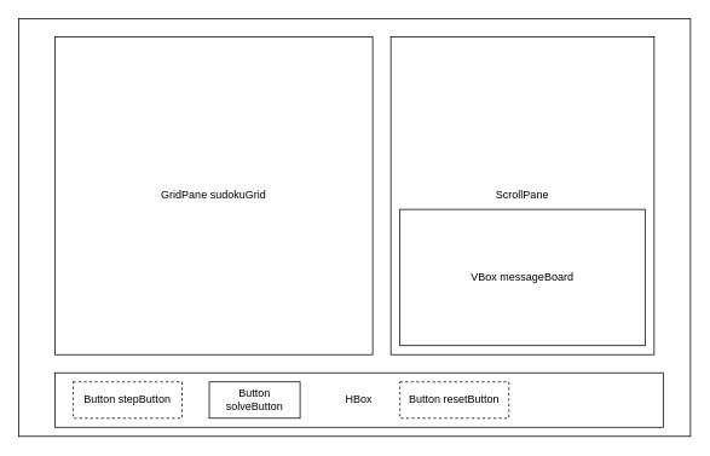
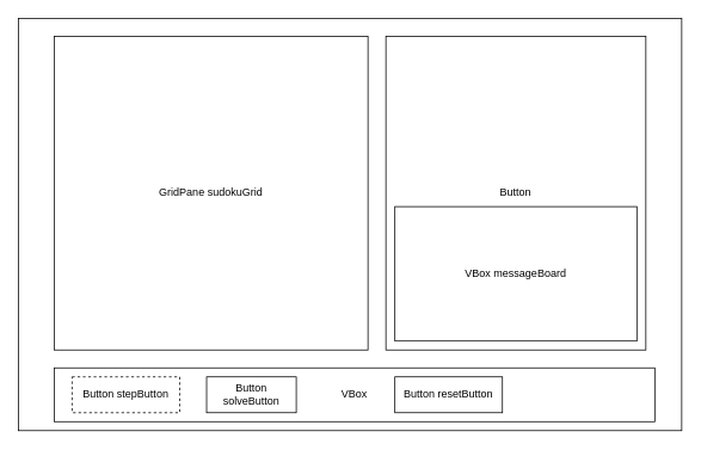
- <mxCell id="8" value="ScrollPane" style="rounded=0;whiteSpace=wrap;html=1;" vertex="1" parent="1"><mxGeometry x="430" y="40" width="290" height="350" as="geometry" /></mxCell>
+ <mxCell id="8" value="Button" style="rounded=0;whiteSpace=wrap;html=1;" vertex="1" parent="1"><mxGeometry x="430" y="40" width="290" height="350" as="geometry" /></mxCell>
- <mxCell id="4" value="HBox" style="rounded=0;whiteSpace=wrap;html=1;" vertex="1" parent="1"><mxGeometry x="60" y="410" width="670" height="60" as="geometry" /></mxCell>
+ <mxCell id="4" value="VBox" style="rounded=0;whiteSpace=wrap;html=1;" vertex="1" parent="1"><mxGeometry x="60" y="410" width="670" height="60" as="geometry" /></mxCell>
- <mxCell id="7" value="Button resetButton" style="rounded=0;whiteSpace=wrap;html=1;dashed=1;" vertex="1" parent="1"><mxGeometry x="440" y="420" width="120" height="40" as="geometry" /></mxCell>
+ <mxCell id="7" value="Button resetButton" style="rounded=0;whiteSpace=wrap;html=1;" vertex="1" parent="1"><mxGeometry x="440" y="420" width="120" height="40" as="geometry" /></mxCell>
